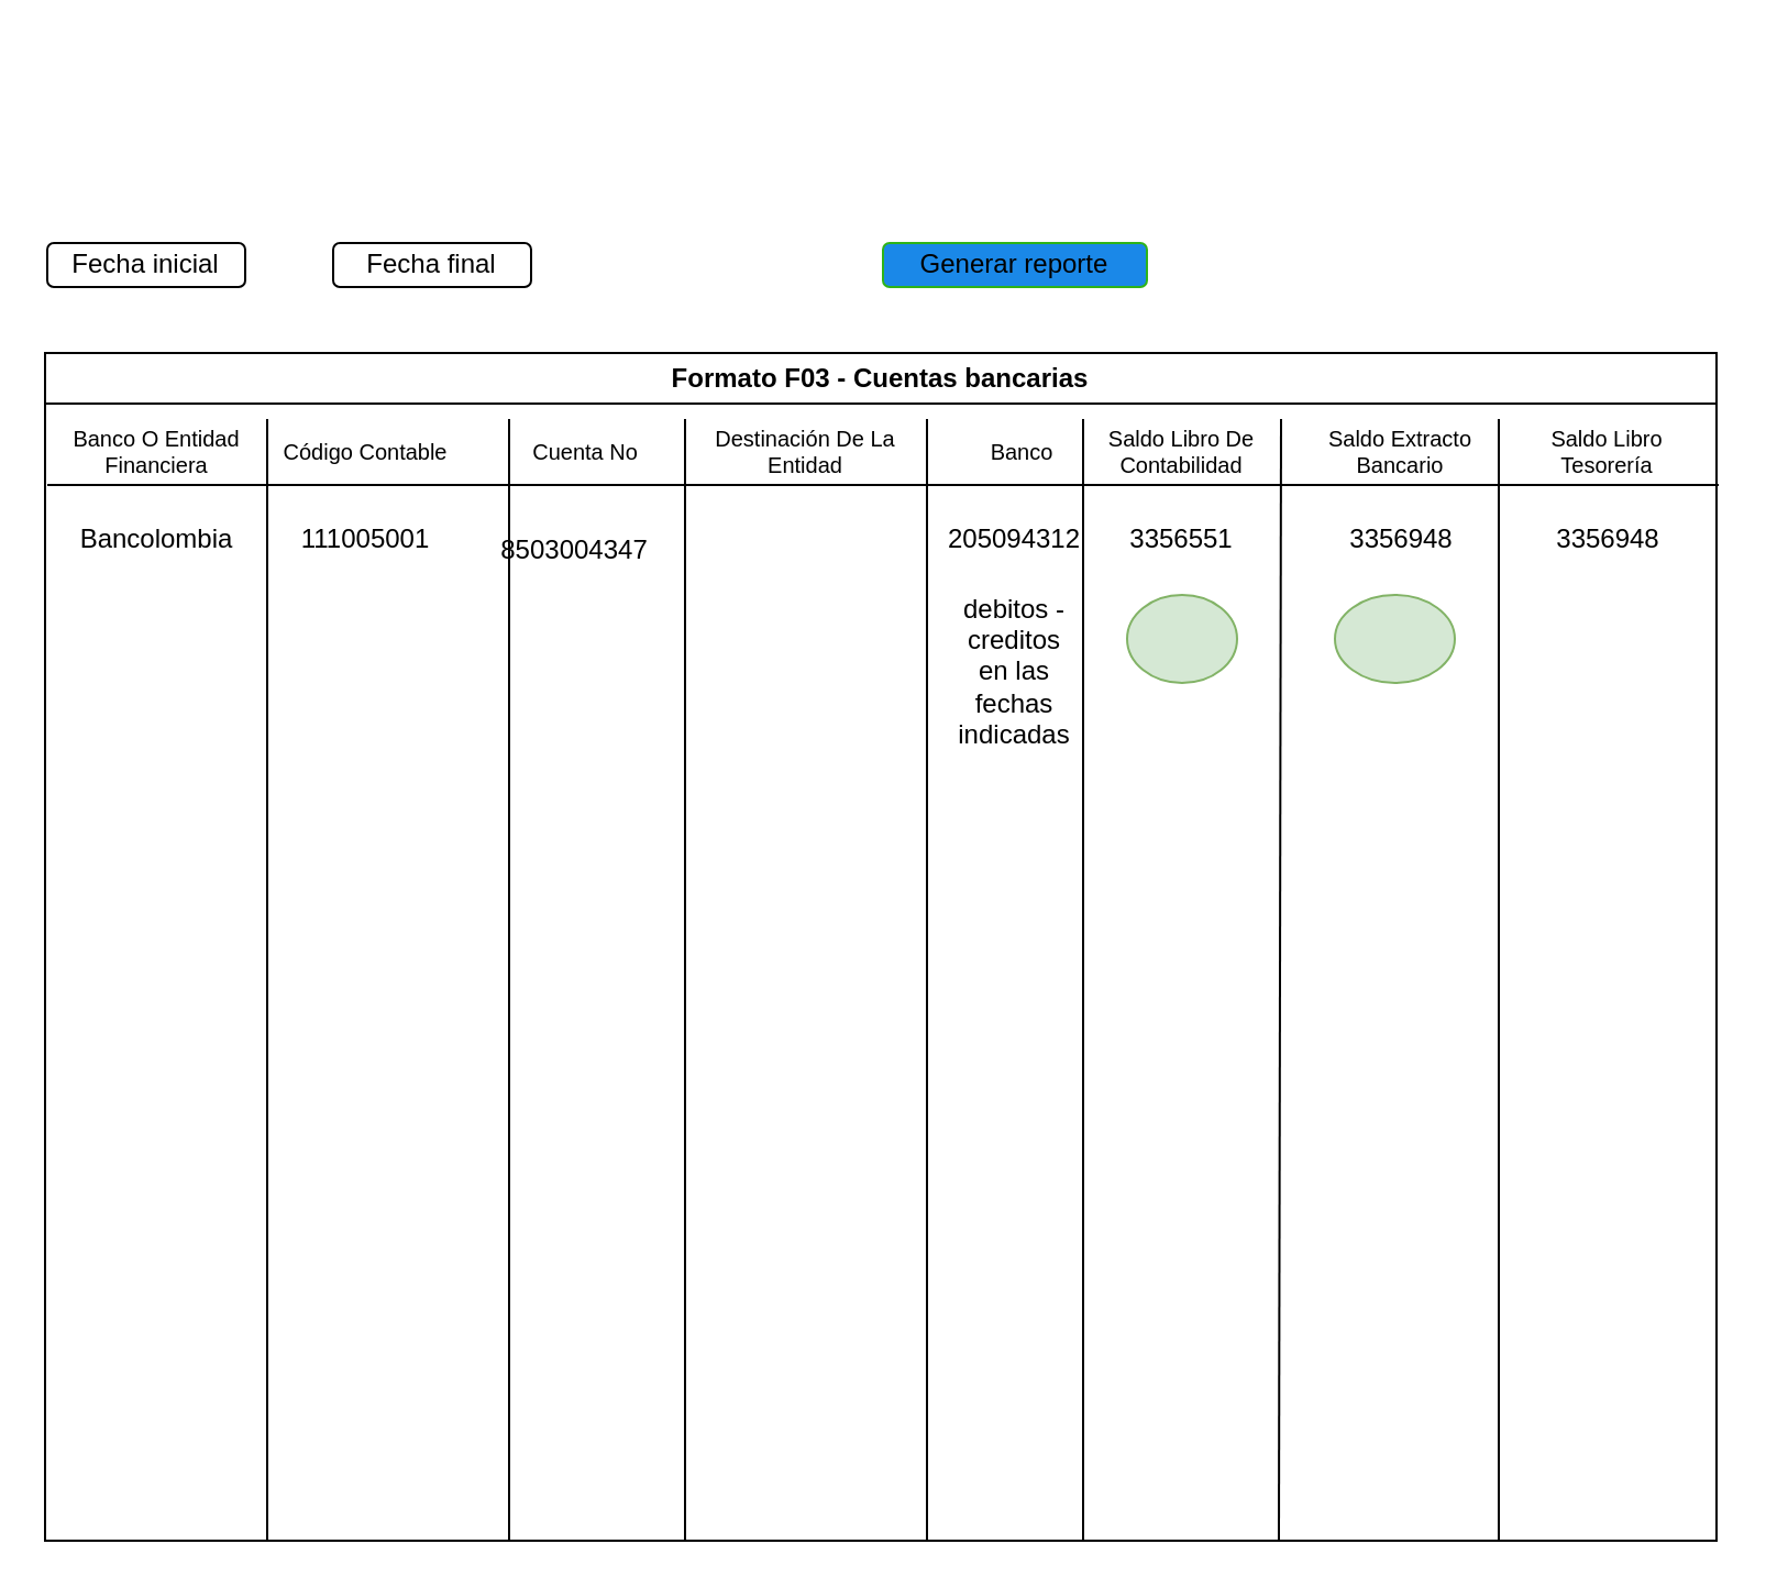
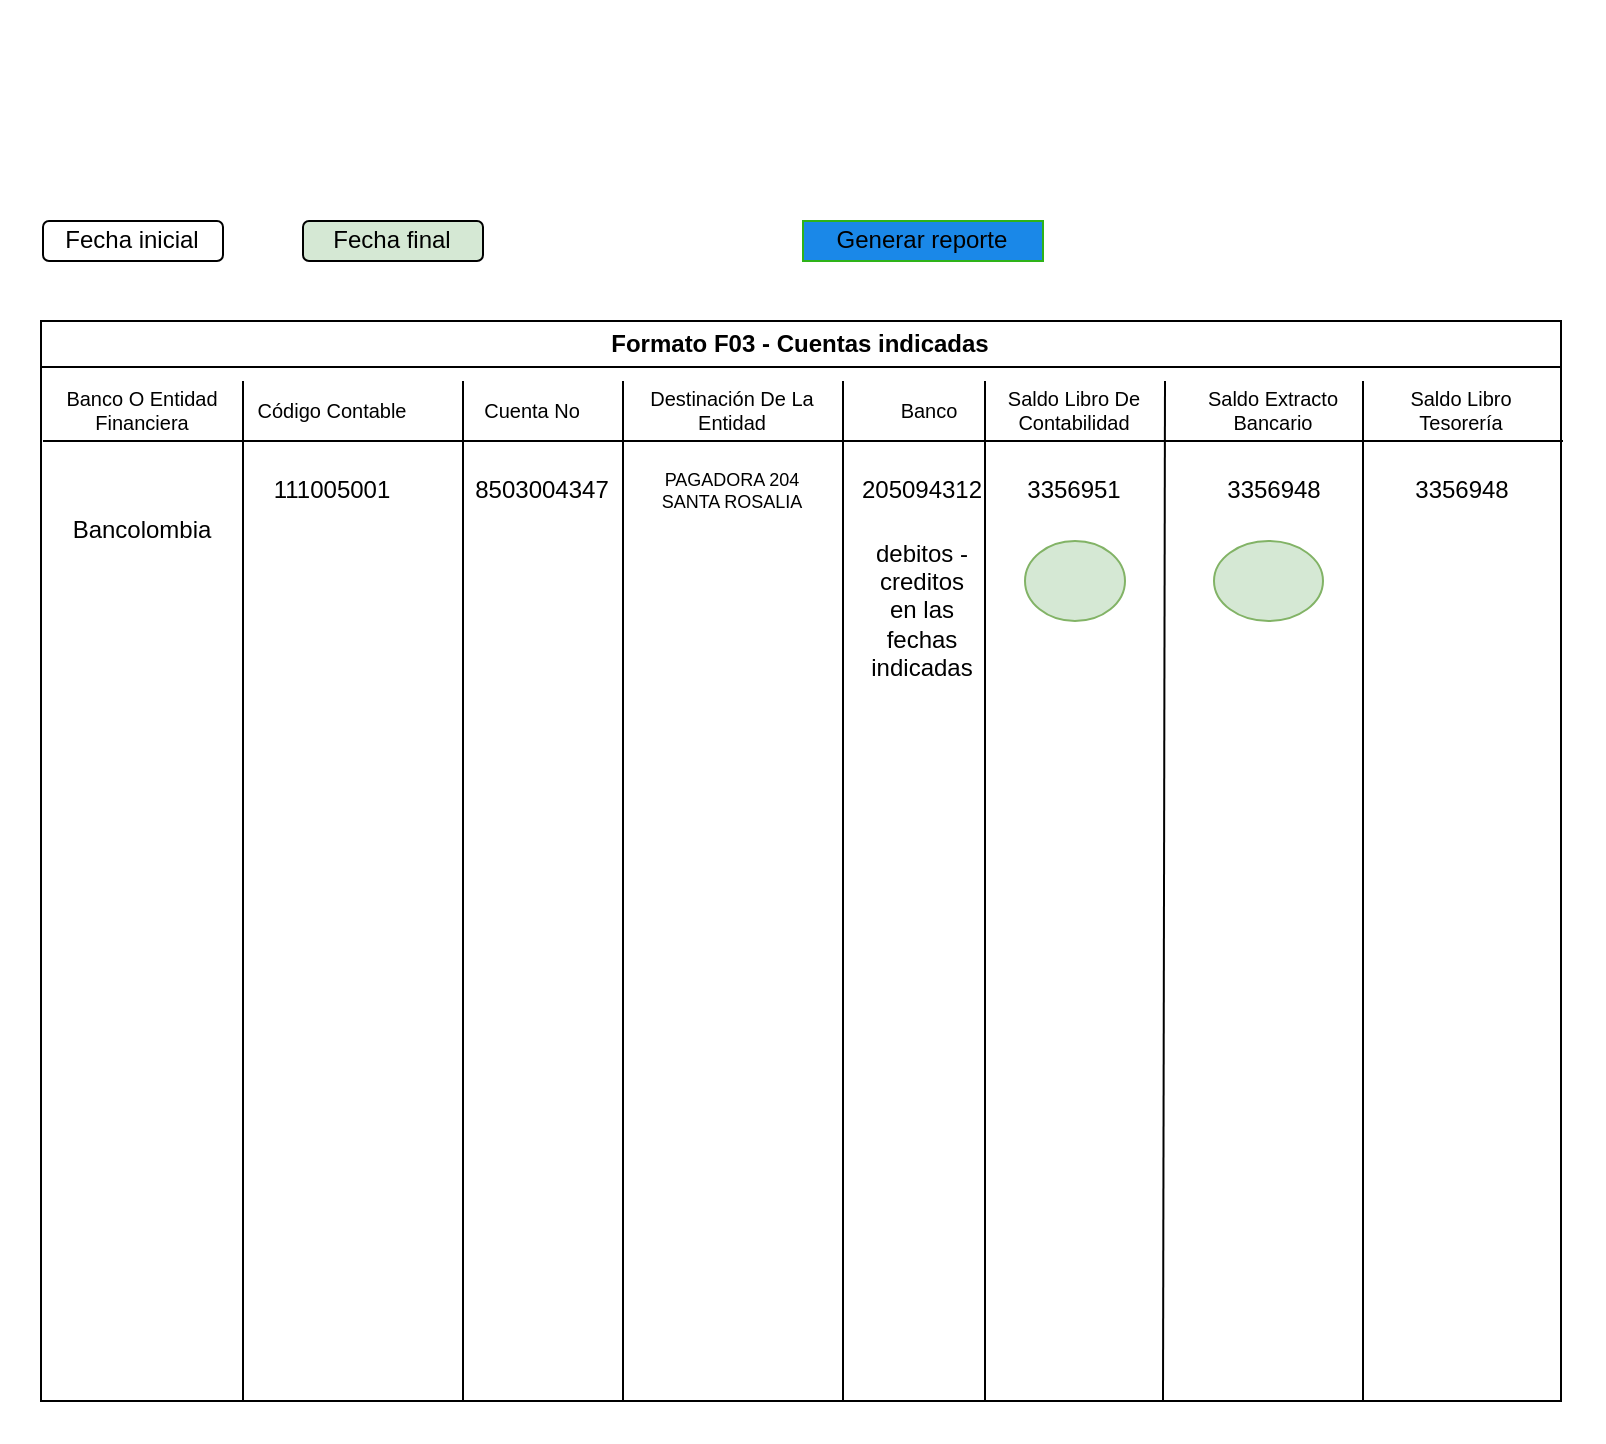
- <mxCell id="5" value="Fecha final" style="rounded=1;whiteSpace=wrap;html=1;" parent="3" vertex="1"><mxGeometry x="131" y="90" width="90" height="20" as="geometry" /></mxCell>
+ <mxCell id="5" value="Fecha final" style="rounded=1;whiteSpace=wrap;html=1;fillColor=#d5e8d4;" parent="3" vertex="1"><mxGeometry x="131" y="90" width="90" height="20" as="geometry" /></mxCell>
- <mxCell id="6" value="Generar reporte" style="rounded=1;whiteSpace=wrap;html=1;fillColor=#1A88E8;strokeColor=#2EB319;" parent="3" vertex="1"><mxGeometry x="381" y="90" width="120" height="20" as="geometry" /></mxCell>
+ <mxCell id="6" value="Generar reporte" style="whiteSpace=wrap;html=1;fillColor=#1A88E8;strokeColor=#2EB319;rounded=0;" parent="3" vertex="1"><mxGeometry x="381" y="90" width="120" height="20" as="geometry" /></mxCell>
- <mxCell id="8" value="Formato F03 - Cuentas bancarias" style="swimlane;whiteSpace=wrap;html=1;" parent="7" vertex="1"><mxGeometry width="760" height="540" as="geometry" /></mxCell>
+ <mxCell id="8" value="Formato F03 - Cuentas indicadas" style="swimlane;whiteSpace=wrap;html=1;" parent="7" vertex="1"><mxGeometry width="760" height="540" as="geometry" /></mxCell>
- <mxCell id="22" value="Bancolombia" style="text;html=1;strokeColor=none;fillColor=none;align=center;verticalAlign=middle;whiteSpace=wrap;rounded=0;" parent="9" vertex="1"><mxGeometry x="20" y="40" width="60" height="30" as="geometry" /></mxCell>
+ <mxCell id="22" value="Bancolombia" style="text;html=1;strokeColor=none;fillColor=none;align=center;verticalAlign=middle;whiteSpace=wrap;rounded=0;" parent="9" vertex="1"><mxGeometry x="20" y="60" width="60" height="30" as="geometry" /></mxCell>
+ <mxCell id="24" value="PAGADORA 204 SANTA ROSALIA" style="text;html=1;strokeColor=none;fillColor=none;align=center;verticalAlign=middle;whiteSpace=wrap;rounded=0;fontSize=9;" parent="9" vertex="1"><mxGeometry x="300" y="40" width="90" height="30" as="geometry" /></mxCell>
- <mxCell id="26" value="3356551" style="text;html=1;strokeColor=none;fillColor=none;align=center;verticalAlign=middle;whiteSpace=wrap;rounded=0;" parent="9" vertex="1"><mxGeometry x="486" y="40" width="60" height="30" as="geometry" /></mxCell>
+ <mxCell id="26" value="3356951" style="text;html=1;strokeColor=none;fillColor=none;align=center;verticalAlign=middle;whiteSpace=wrap;rounded=0;" parent="9" vertex="1"><mxGeometry x="486" y="40" width="60" height="30" as="geometry" /></mxCell>
- <mxCell id="31" value="8503004347" style="text;html=1;strokeColor=none;fillColor=none;align=center;verticalAlign=middle;whiteSpace=wrap;rounded=0;" parent="9" vertex="1"><mxGeometry x="210" y="45" width="60" height="30" as="geometry" /></mxCell>
+ <mxCell id="31" value="8503004347" style="text;html=1;strokeColor=none;fillColor=none;align=center;verticalAlign=middle;whiteSpace=wrap;rounded=0;" parent="9" vertex="1"><mxGeometry x="220" y="40" width="60" height="30" as="geometry" /></mxCell>
